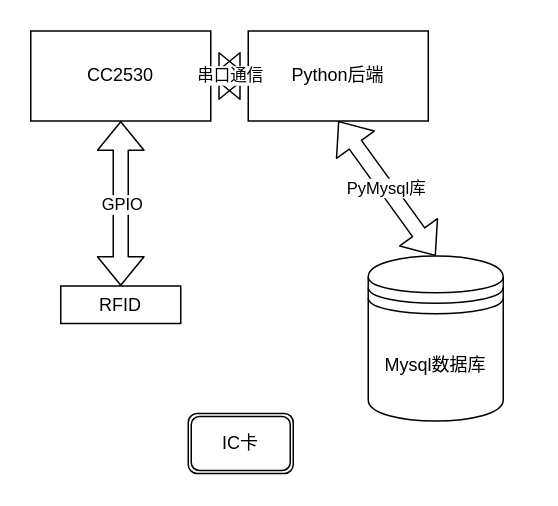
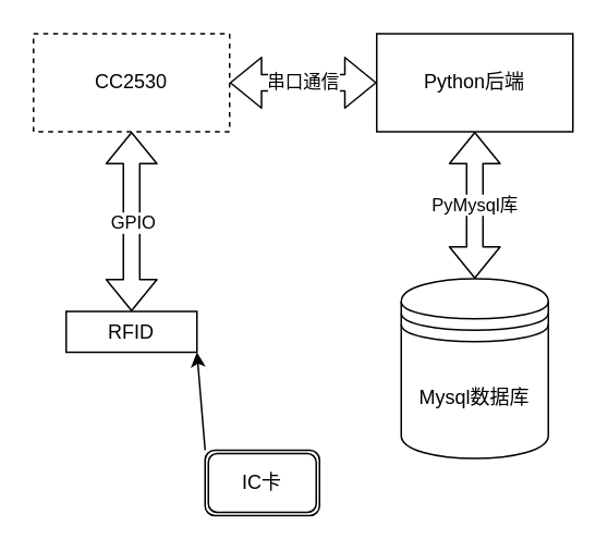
- <mxCell id="3" value="CC2530" style="rounded=0;whiteSpace=wrap;html=1;" vertex="1" parent="1"><mxGeometry x="20" y="20" width="120" height="60" as="geometry" /></mxCell>
+ <mxCell id="3" value="CC2530" style="rounded=0;whiteSpace=wrap;html=1;dashed=1;" vertex="1" parent="1"><mxGeometry x="20" y="20" width="120" height="60" as="geometry" /></mxCell>
- <mxCell id="4" value="Python后端" style="rounded=0;whiteSpace=wrap;html=1;" vertex="1" parent="1"><mxGeometry x="165" y="20" width="120" height="60" as="geometry" /></mxCell>
+ <mxCell id="4" value="Python后端" style="rounded=0;whiteSpace=wrap;html=1;" vertex="1" parent="1"><mxGeometry x="230" y="20" width="120" height="60" as="geometry" /></mxCell>
+ <mxCell id="10" style="edgeStyle=none;html=1;exitX=0;exitY=0;exitDx=0;exitDy=0;entryX=1;entryY=1;entryDx=0;entryDy=0;" edge="1" parent="1" source="11" target="6"><mxGeometry relative="1" as="geometry" /></mxCell>
